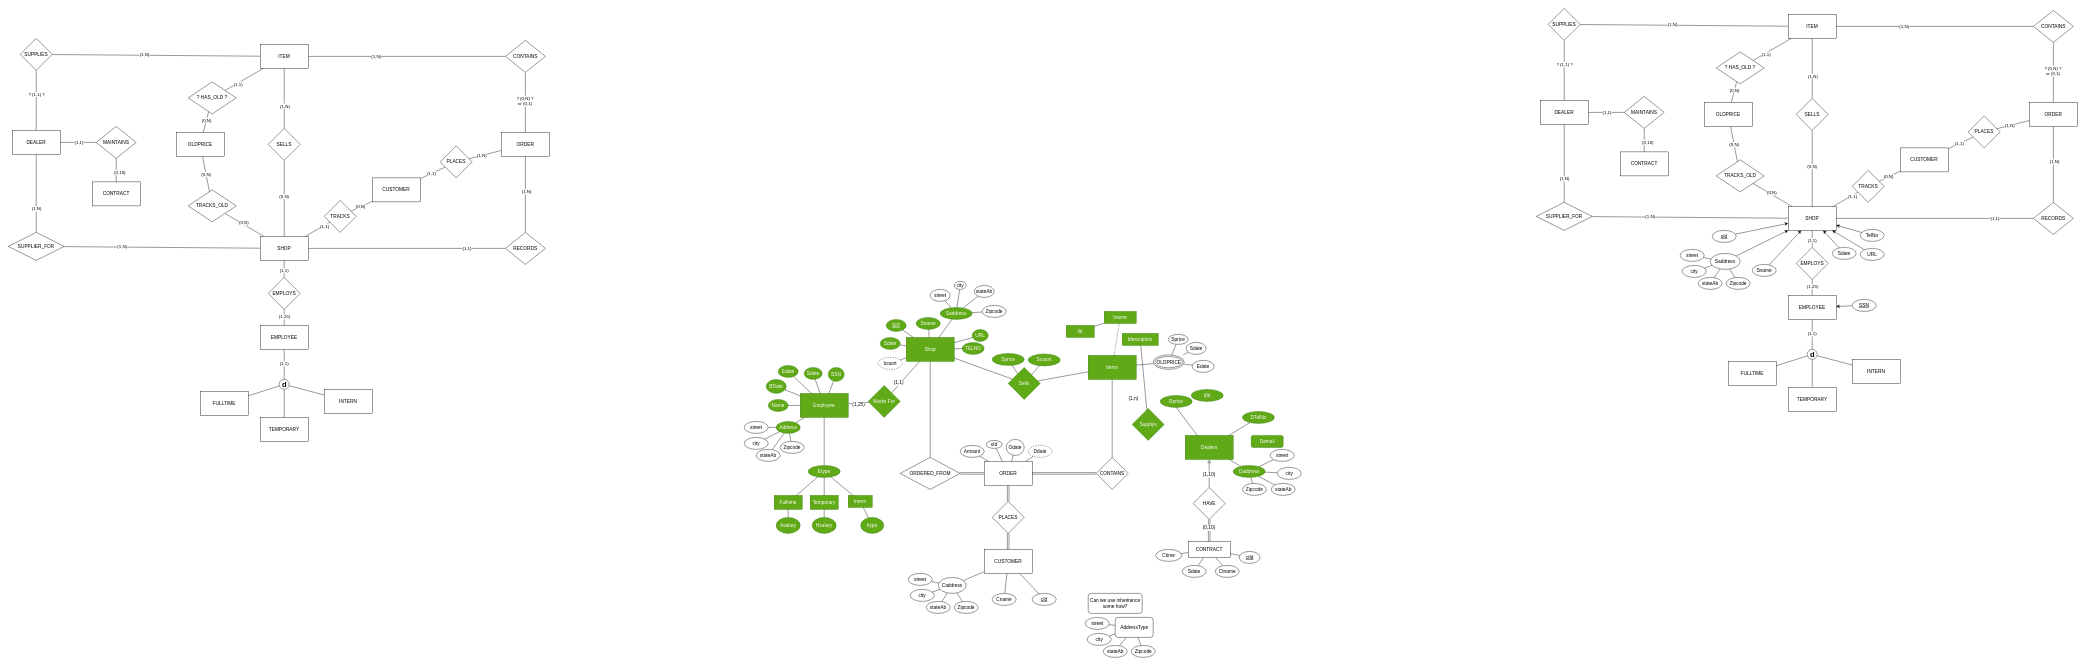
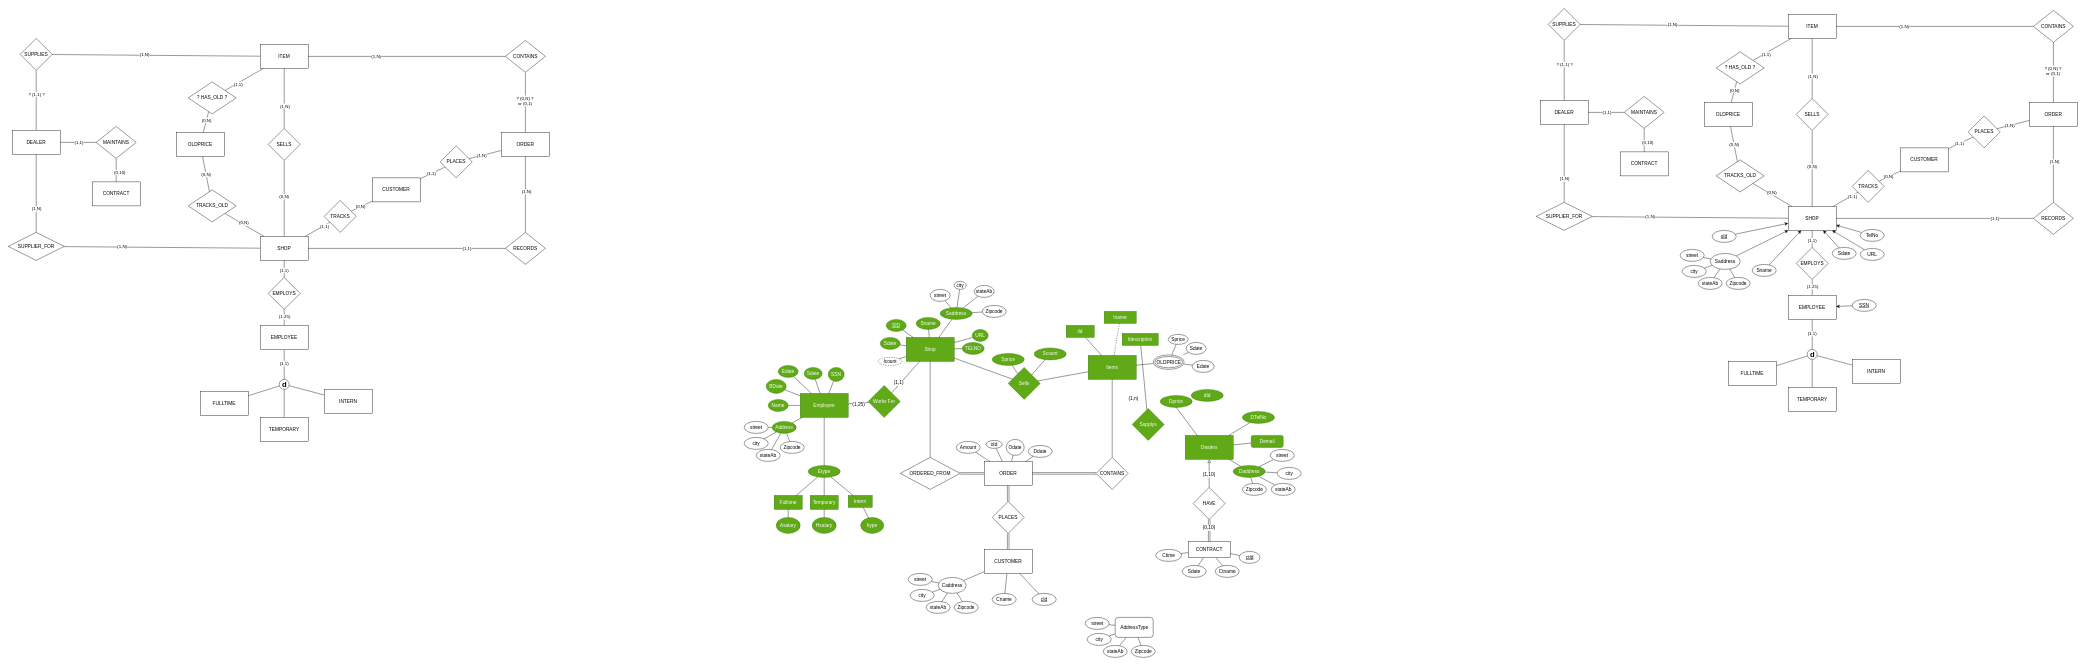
- <mxCell id="77" value="" style="endArrow=none;html=1;rounded=0;" parent="1" source="74" target="76" edge="1"><mxGeometry width="50" height="50" relative="1" as="geometry"><mxPoint x="2510" y="1203" as="sourcePoint" /><mxPoint x="2560" y="1153" as="targetPoint" /></mxGeometry></mxCell>
+ <mxCell id="77" value="" style="endArrow=none;html=1;rounded=0;" parent="1" source="74" target="40" edge="1"><mxGeometry width="50" height="50" relative="1" as="geometry"><mxPoint x="2510" y="1203" as="sourcePoint" /><mxPoint x="2560" y="1153" as="targetPoint" /></mxGeometry></mxCell>
- <mxCell id="43" value="Scount" style="ellipse;whiteSpace=wrap;html=1;fillColor=#60a917;fontColor=#ffffff;strokeColor=#2D7600;" parent="1" vertex="1"><mxGeometry x="2570" y="884.25" width="80" height="30" as="geometry" /></mxCell>
+ <mxCell id="43" value="Scount" style="ellipse;whiteSpace=wrap;html=1;fillColor=#60a917;fontColor=#ffffff;strokeColor=#2D7600;" parent="1" vertex="1"><mxGeometry x="2585" y="869.25" width="80" height="30" as="geometry" /></mxCell>
- <mxCell id="147" value="Icount" style="ellipse;whiteSpace=wrap;html=1;strokeColor=default;align=center;verticalAlign=middle;fontFamily=Helvetica;fontSize=12;fontColor=default;fillColor=default;dashed=1;" parent="1" vertex="1"><mxGeometry x="2195" y="893" width="60" height="30" as="geometry" /></mxCell>
+ <mxCell id="147" value="Icount" style="ellipse;whiteSpace=wrap;html=1;strokeColor=default;align=center;verticalAlign=middle;fontFamily=Helvetica;fontSize=12;fontColor=default;fillColor=default;dashed=1;" parent="1" vertex="1"><mxGeometry x="2195" y="893" width="60" height="20" as="geometry" /></mxCell>
- <mxCell id="30" value="Address" style="ellipse;whiteSpace=wrap;html=1;fillColor=#60a917;fontColor=#ffffff;strokeColor=#2D7600;" parent="1" vertex="1"><mxGeometry x="1940" y="1053" width="60" height="30" as="geometry" /></mxCell>
+ <mxCell id="30" value="Address" style="ellipse;whiteSpace=wrap;html=1;fillColor=#60a917;fontColor=#ffffff;strokeColor=#2D7600;" parent="1" vertex="1"><mxGeometry x="1930" y="1053" width="60" height="30" as="geometry" /></mxCell>
+ <mxCell id="71" value="" style="endArrow=none;html=1;rounded=0;" parent="1" source="44" target="64" edge="1"><mxGeometry width="50" height="50" relative="1" as="geometry"><mxPoint x="3197.5" y="818" as="sourcePoint" /><mxPoint x="3277.5" y="813" as="targetPoint" /></mxGeometry></mxCell>
- <mxCell id="146" value="Amount" style="ellipse;whiteSpace=wrap;html=1;strokeColor=default;align=center;verticalAlign=middle;fontFamily=Helvetica;fontSize=12;fontColor=default;fillColor=default;" parent="1" vertex="1"><mxGeometry x="2400" y="1113" width="60" height="30" as="geometry" /></mxCell>
+ <mxCell id="146" value="Amount" style="ellipse;whiteSpace=wrap;html=1;strokeColor=default;align=center;verticalAlign=middle;fontFamily=Helvetica;fontSize=12;fontColor=default;fillColor=default;" parent="1" vertex="1"><mxGeometry x="2390" y="1103" width="60" height="30" as="geometry" /></mxCell>
- <mxCell id="144" value="Ddate" style="ellipse;whiteSpace=wrap;html=1;strokeColor=default;align=center;verticalAlign=middle;fontFamily=Helvetica;fontSize=12;fontColor=default;fillColor=default;dashed=1;" parent="1" vertex="1"><mxGeometry x="2570" y="1113" width="60" height="30" as="geometry" /></mxCell>
+ <mxCell id="144" value="Ddate" style="ellipse;whiteSpace=wrap;html=1;strokeColor=default;align=center;verticalAlign=middle;fontFamily=Helvetica;fontSize=12;fontColor=default;fillColor=default;" parent="1" vertex="1"><mxGeometry x="2570" y="1113" width="60" height="30" as="geometry" /></mxCell>
- <mxCell id="158" value="Can we use inheritance some how?" style="rounded=1;whiteSpace=wrap;html=1;" parent="1" vertex="1"><mxGeometry x="2720" y="1483" width="135" height="50" as="geometry" /></mxCell>
